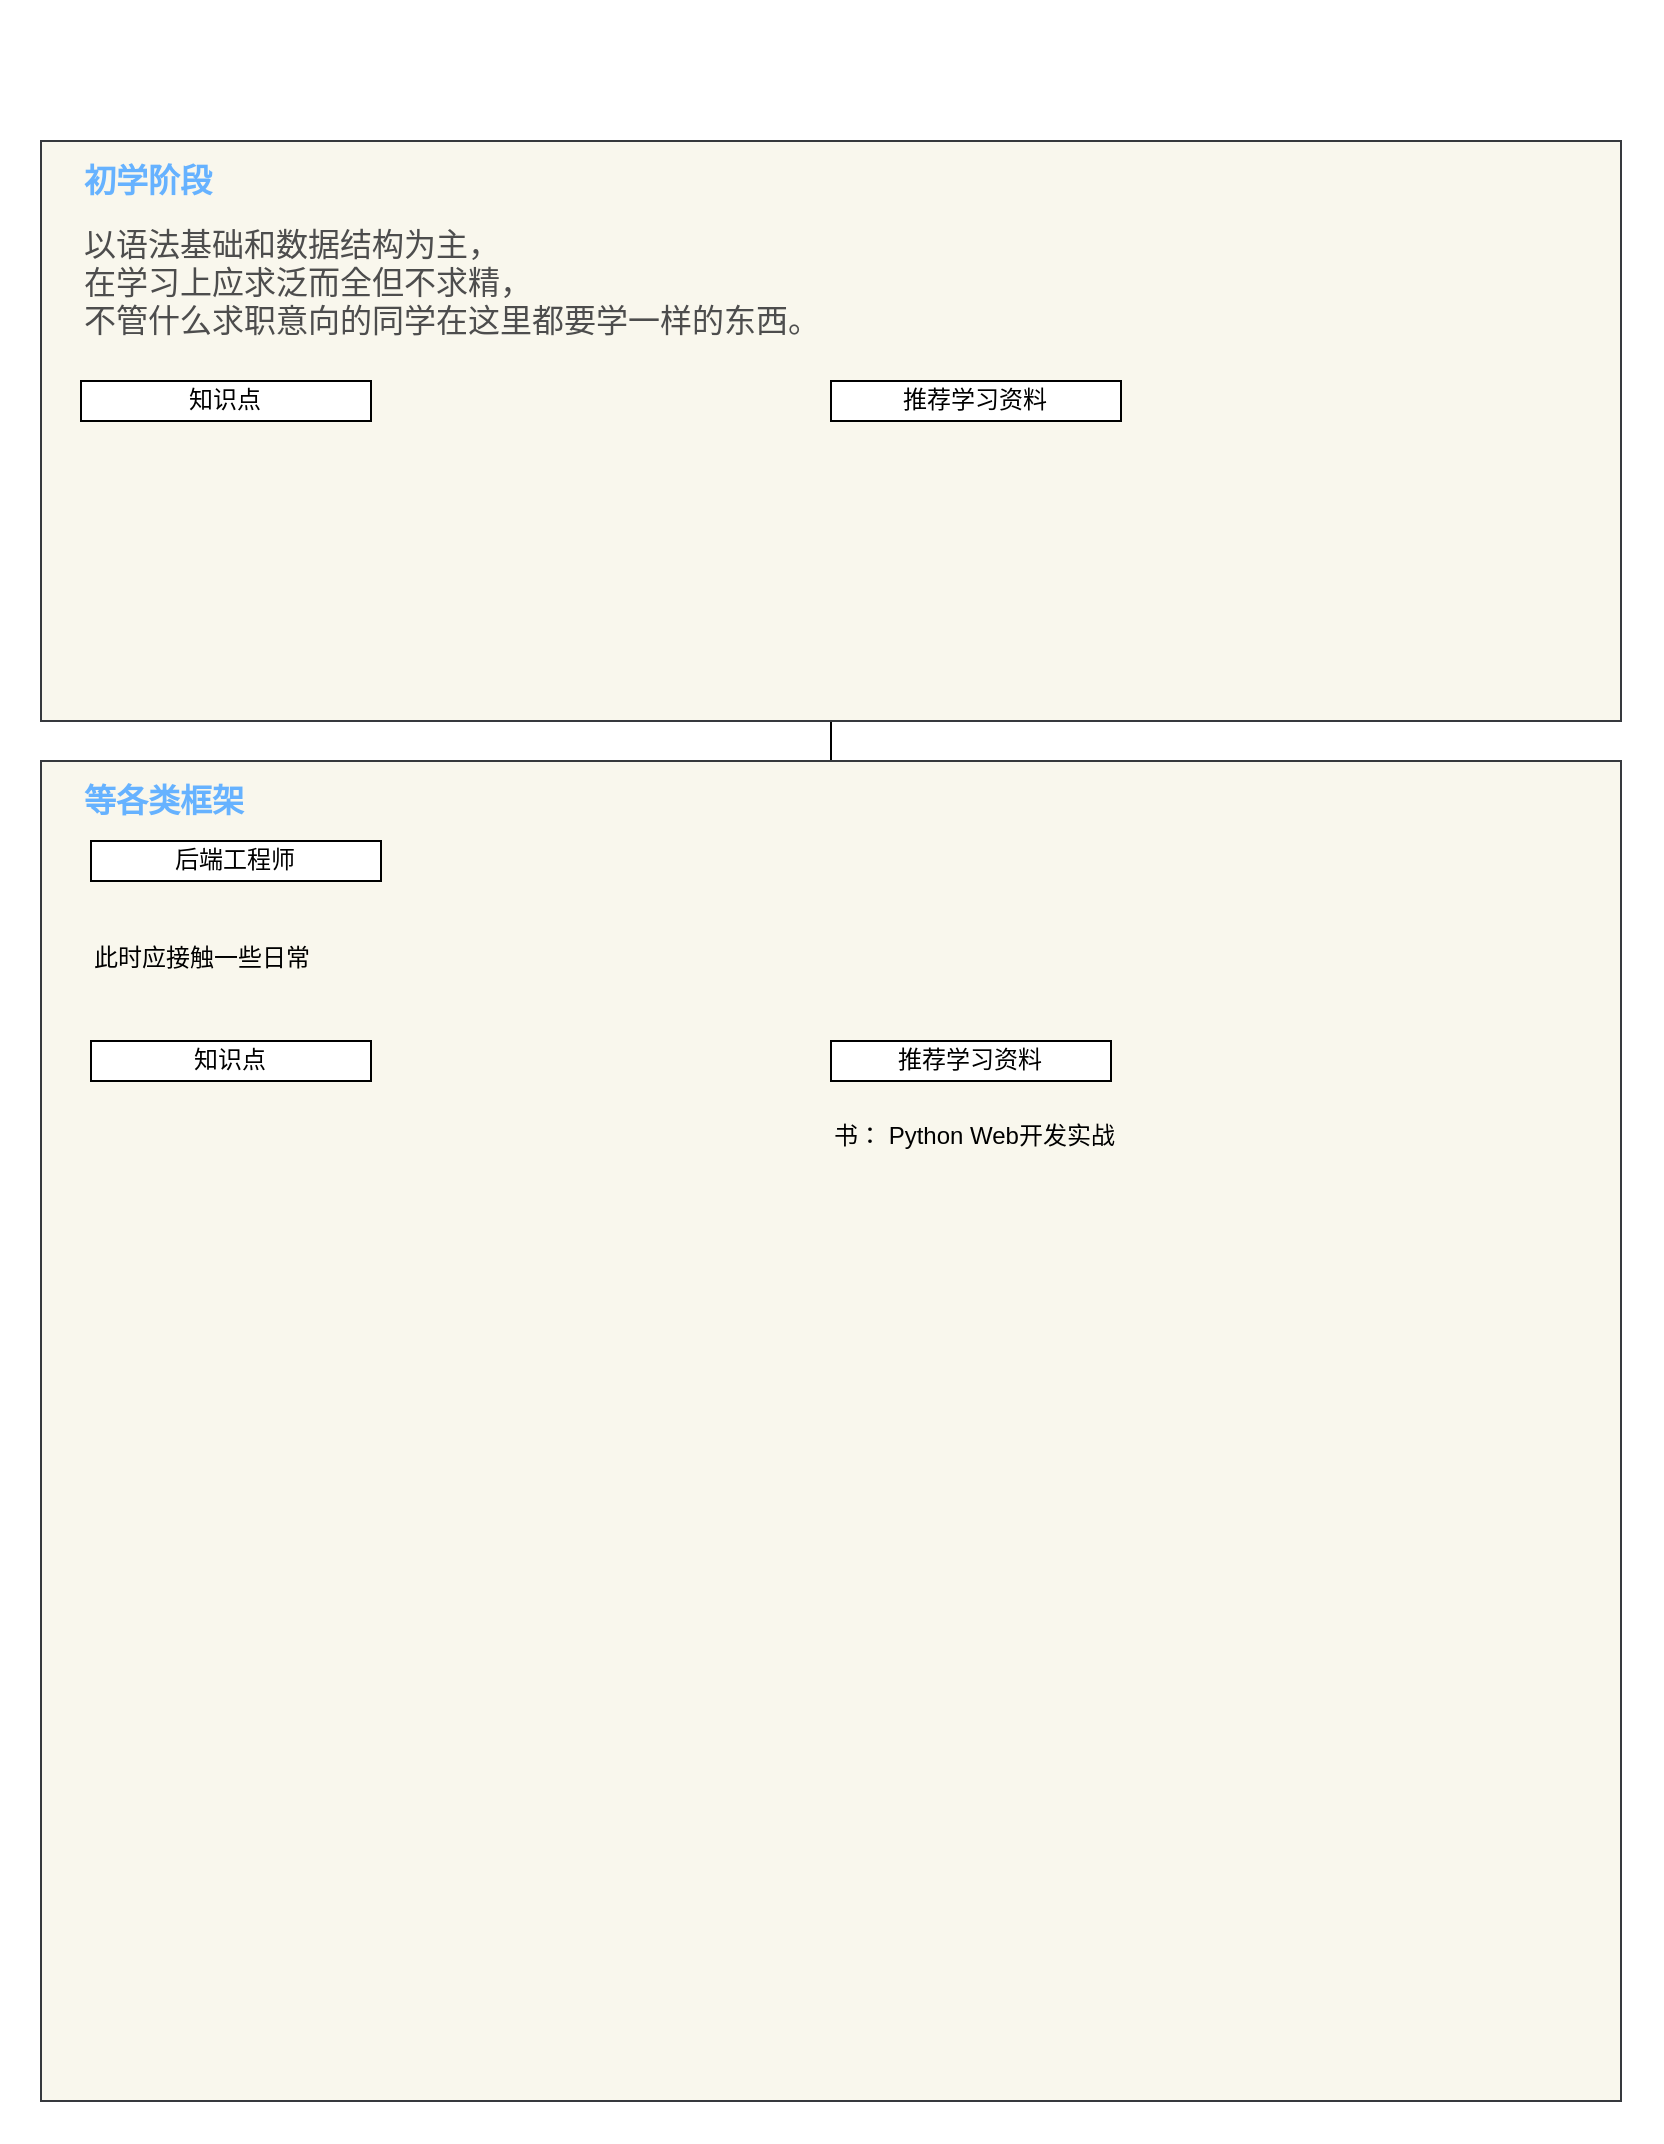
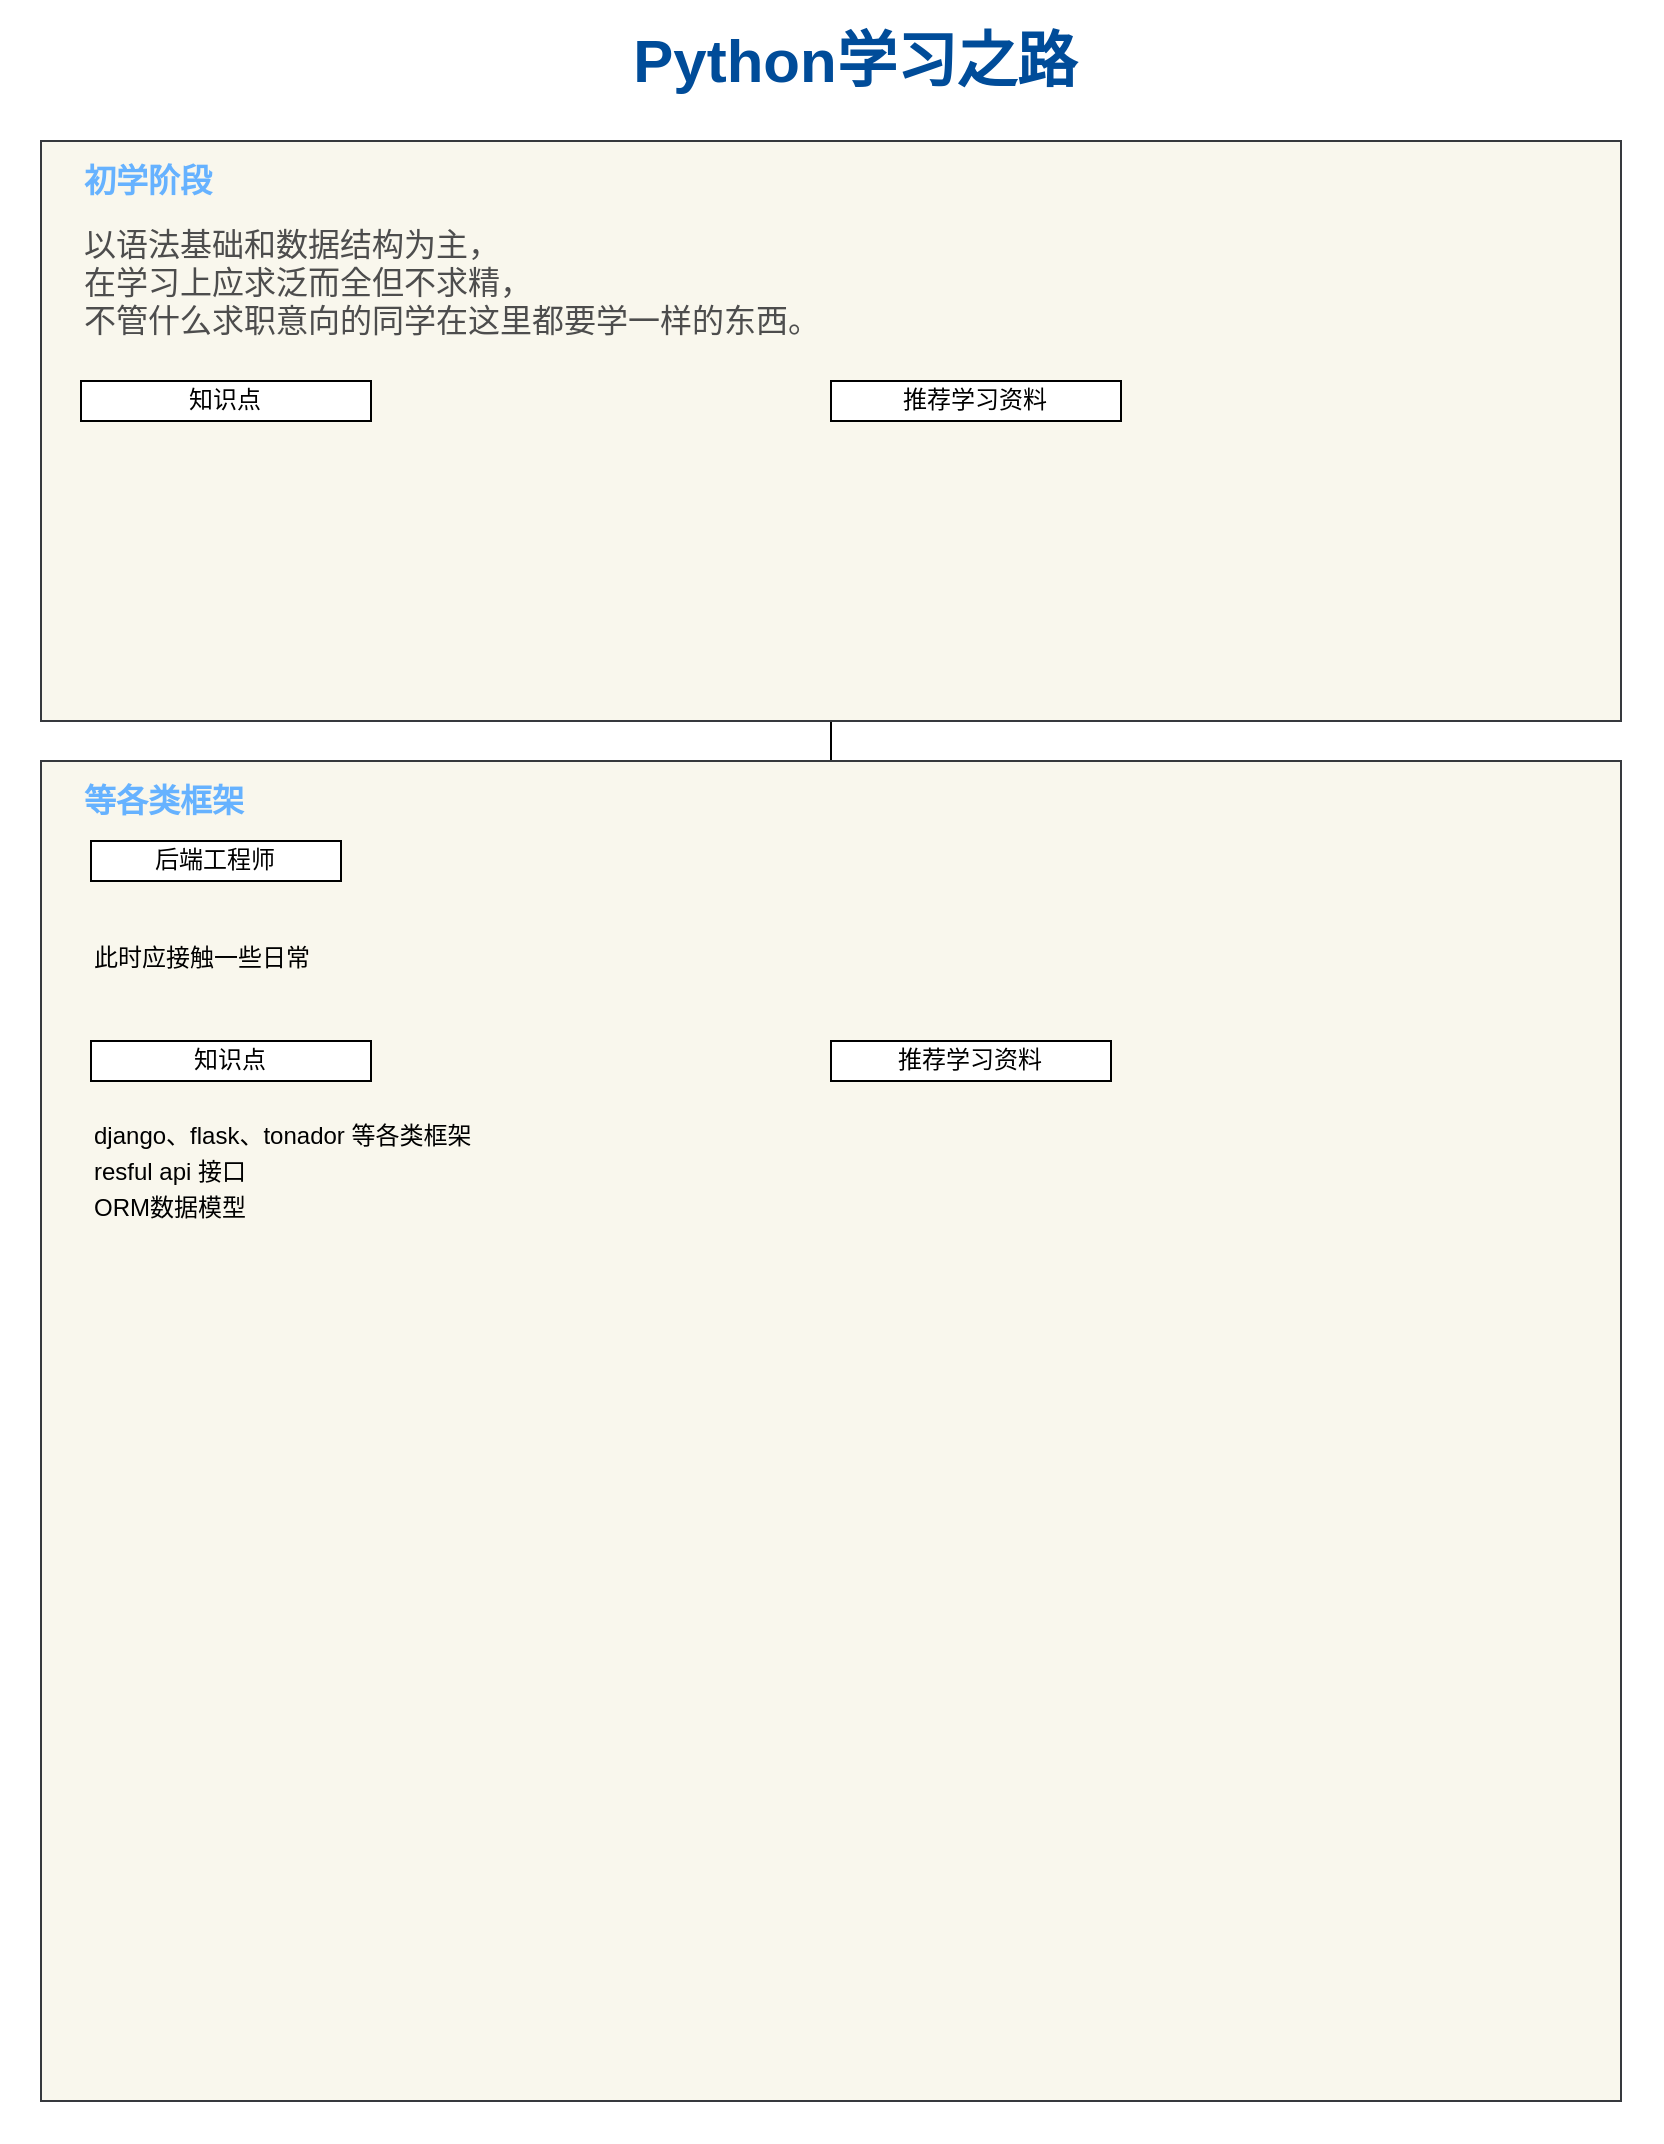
+ <mxCell id="5" value="&lt;font size=&quot;1&quot; color=&quot;#004C99&quot;&gt;&lt;b style=&quot;font-size: 30px&quot;&gt;Python学习之路&lt;/b&gt;&lt;/font&gt;" style="text;html=1;strokeColor=none;fillColor=none;align=center;verticalAlign=middle;whiteSpace=wrap;rounded=0;" vertex="1" parent="1"><mxGeometry x="250" y="20" width="355" height="20" as="geometry" /></mxCell>
- <mxCell id="12" value="后端工程师" style="rounded=0;whiteSpace=wrap;html=1;" vertex="1" parent="1"><mxGeometry x="45" y="420" width="145" height="20" as="geometry" /></mxCell>
+ <mxCell id="12" value="后端工程师" style="rounded=0;whiteSpace=wrap;html=1;" vertex="1" parent="1"><mxGeometry x="45" y="420" width="125" height="20" as="geometry" /></mxCell>
- <mxCell id="16" value="&lt;p style=&quot;line-height: 150%&quot;&gt;书： Python Web开发实战 &lt;br&gt;&lt;/p&gt;" style="text;strokeColor=none;fillColor=none;align=left;verticalAlign=top;whiteSpace=wrap;rounded=0;html=1;" vertex="1" parent="1"><mxGeometry x="415" y="540" width="145" height="50" as="geometry" /></mxCell>
+ <mxCell id="15" value="&lt;p style=&quot;line-height: 150%&quot;&gt;django、flask、tonador 等各类框架&lt;br&gt;resful api 接口&lt;br&gt;ORM数据模型&lt;br&gt;&lt;br&gt;&lt;br&gt;&lt;br&gt;&lt;/p&gt;" style="text;strokeColor=none;fillColor=none;align=left;verticalAlign=top;whiteSpace=wrap;rounded=0;html=1;" vertex="1" parent="1"><mxGeometry x="45" y="540" width="245" height="100" as="geometry" /></mxCell>
